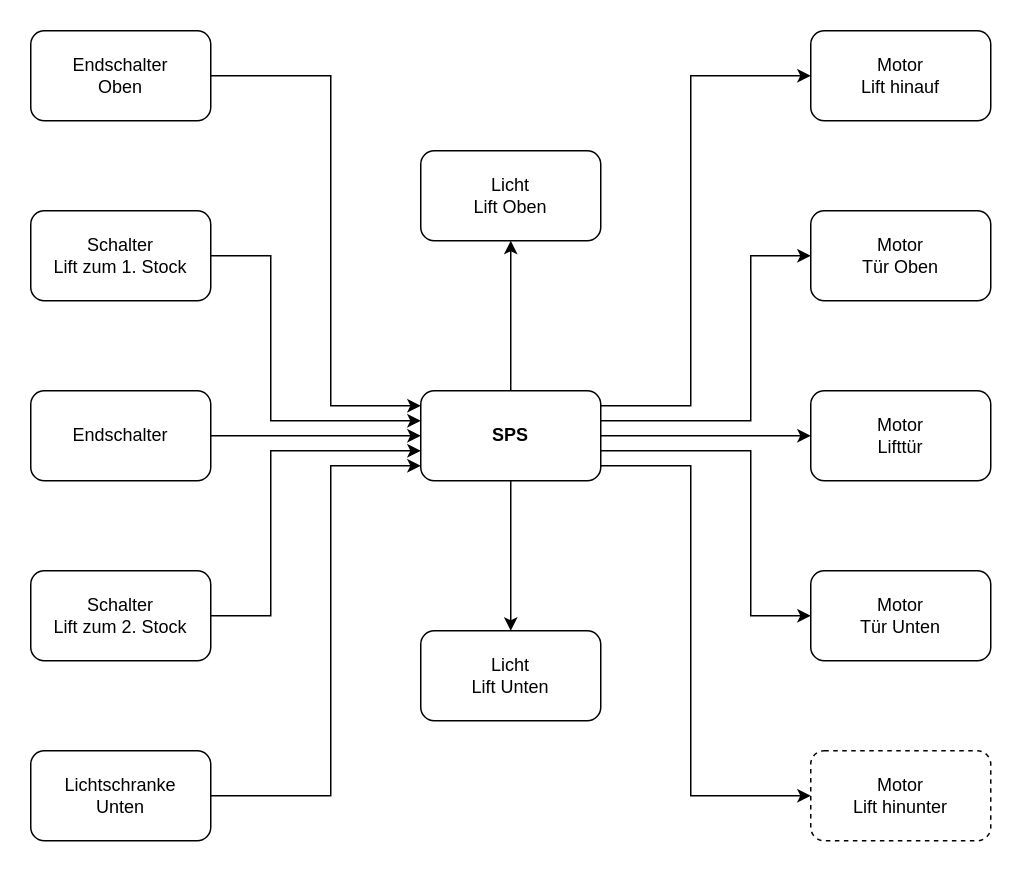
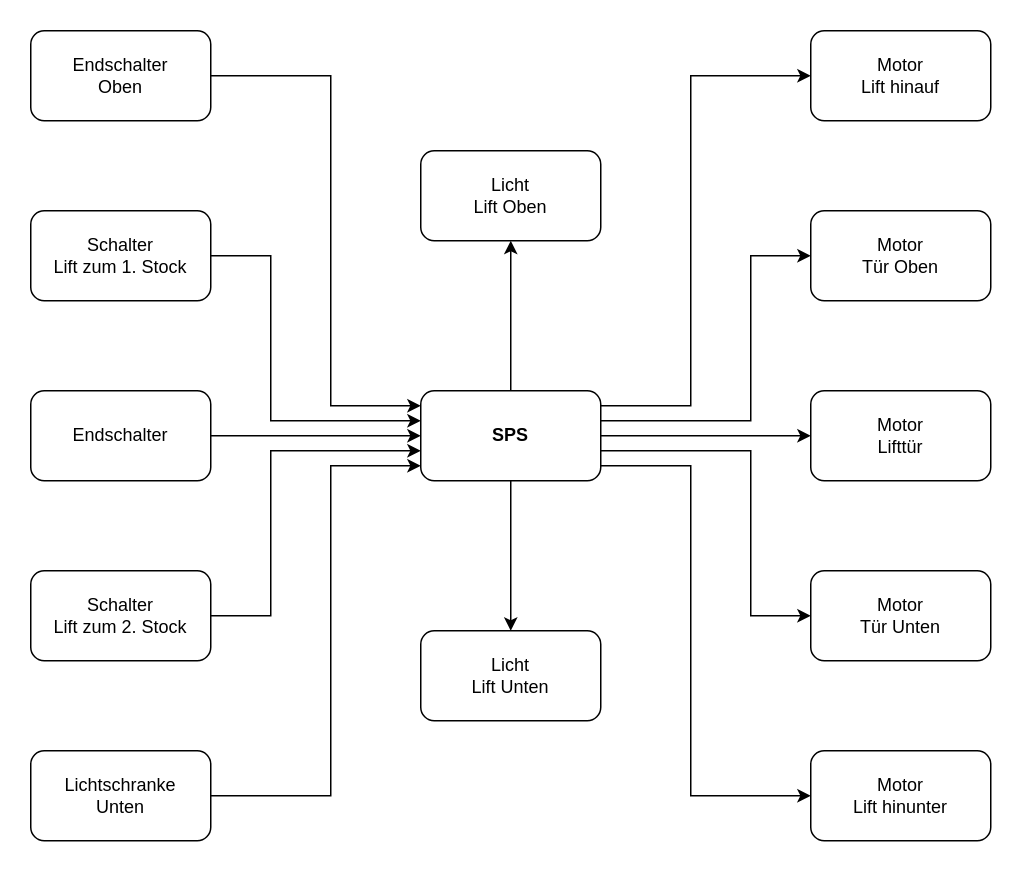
- <mxCell id="14" value="Motor&lt;br&gt;Lift hinunter" style="rounded=1;whiteSpace=wrap;html=1;dashed=1;" vertex="1" parent="1"><mxGeometry x="540" y="500" width="120" height="60" as="geometry" /></mxCell>
+ <mxCell id="14" value="Motor&lt;br&gt;Lift hinunter" style="rounded=1;whiteSpace=wrap;html=1;" vertex="1" parent="1"><mxGeometry x="540" y="500" width="120" height="60" as="geometry" /></mxCell>
